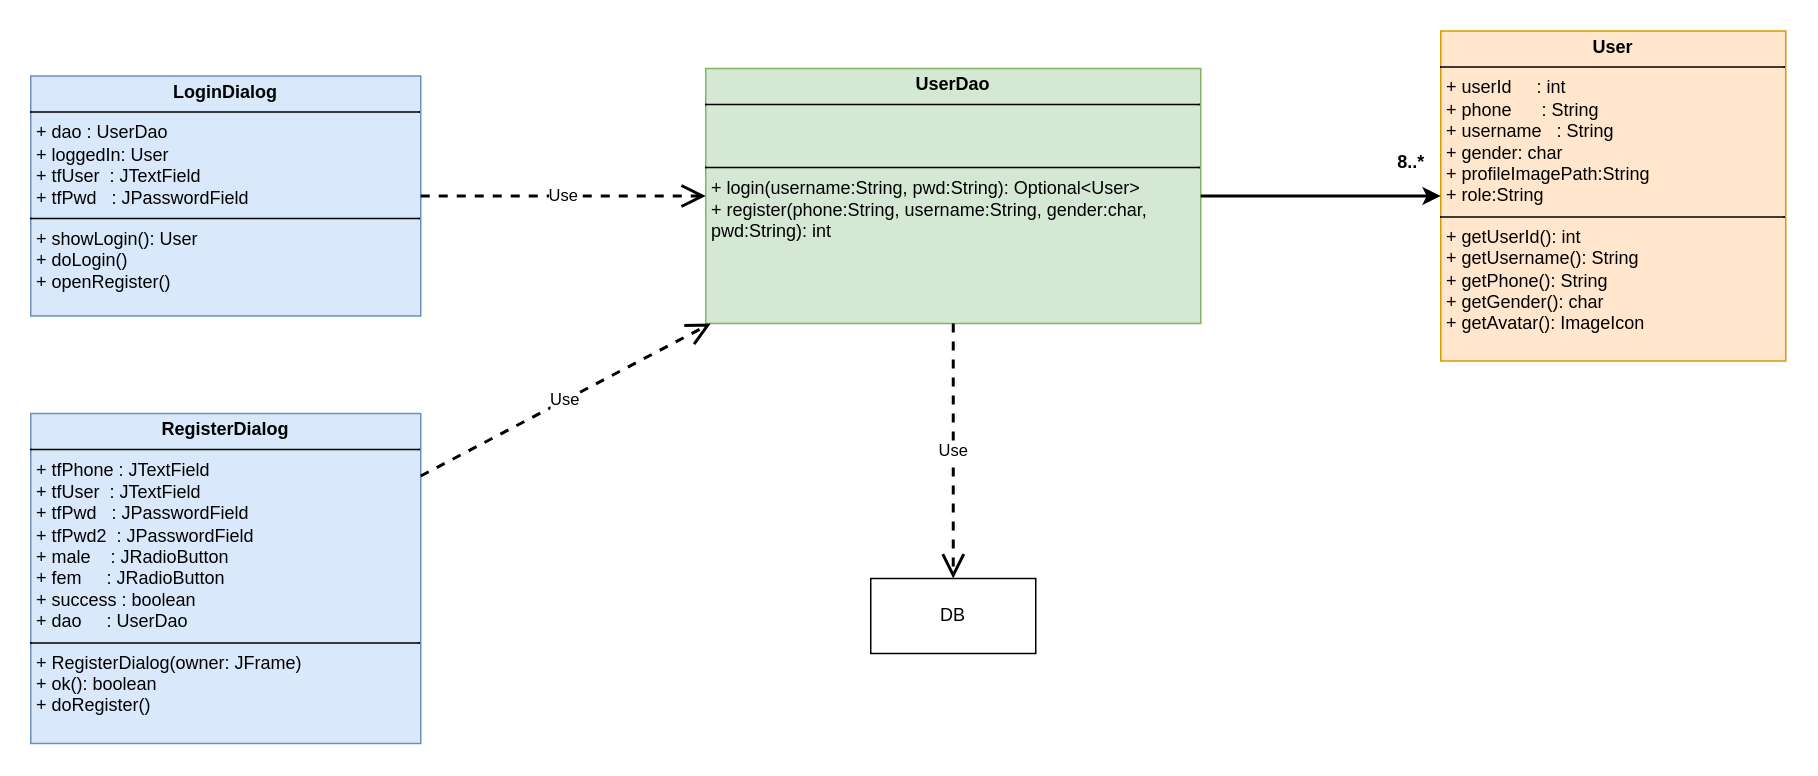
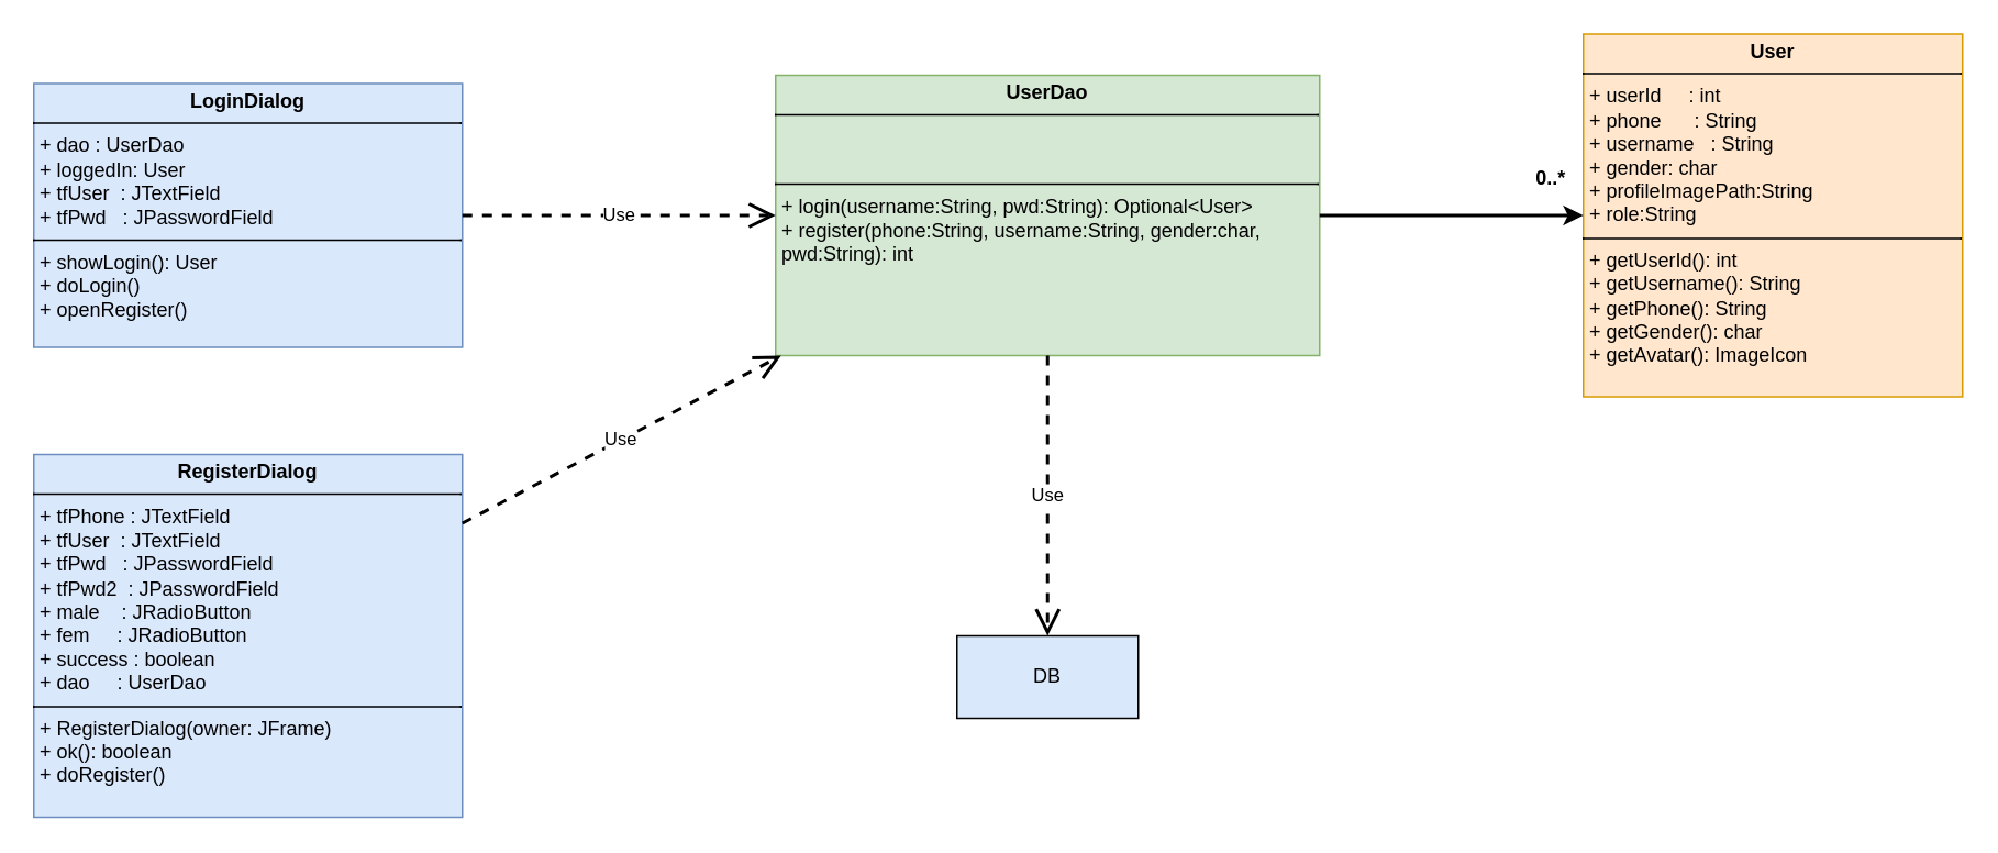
- <mxCell id="7" value="&lt;b&gt;8..*&lt;/b&gt;" style="text;html=1;align=center;verticalAlign=middle;resizable=0;points=[];autosize=1;strokeColor=none;fillColor=none;" vertex="1" parent="1"><mxGeometry x="920" y="93" width="40" height="30" as="geometry" /></mxCell>
+ <mxCell id="7" value="&lt;b&gt;0..*&lt;/b&gt;" style="text;html=1;align=center;verticalAlign=middle;resizable=0;points=[];autosize=1;strokeColor=none;fillColor=none;" vertex="1" parent="1"><mxGeometry x="920" y="93" width="40" height="30" as="geometry" /></mxCell>
- <mxCell id="8" value="DB" style="html=1;whiteSpace=wrap;" vertex="1" parent="1"><mxGeometry x="580" y="385" width="110" height="50" as="geometry" /></mxCell>
+ <mxCell id="8" value="DB" style="html=1;whiteSpace=wrap;fillColor=#dae8fc;" vertex="1" parent="1"><mxGeometry x="580" y="385" width="110" height="50" as="geometry" /></mxCell>
